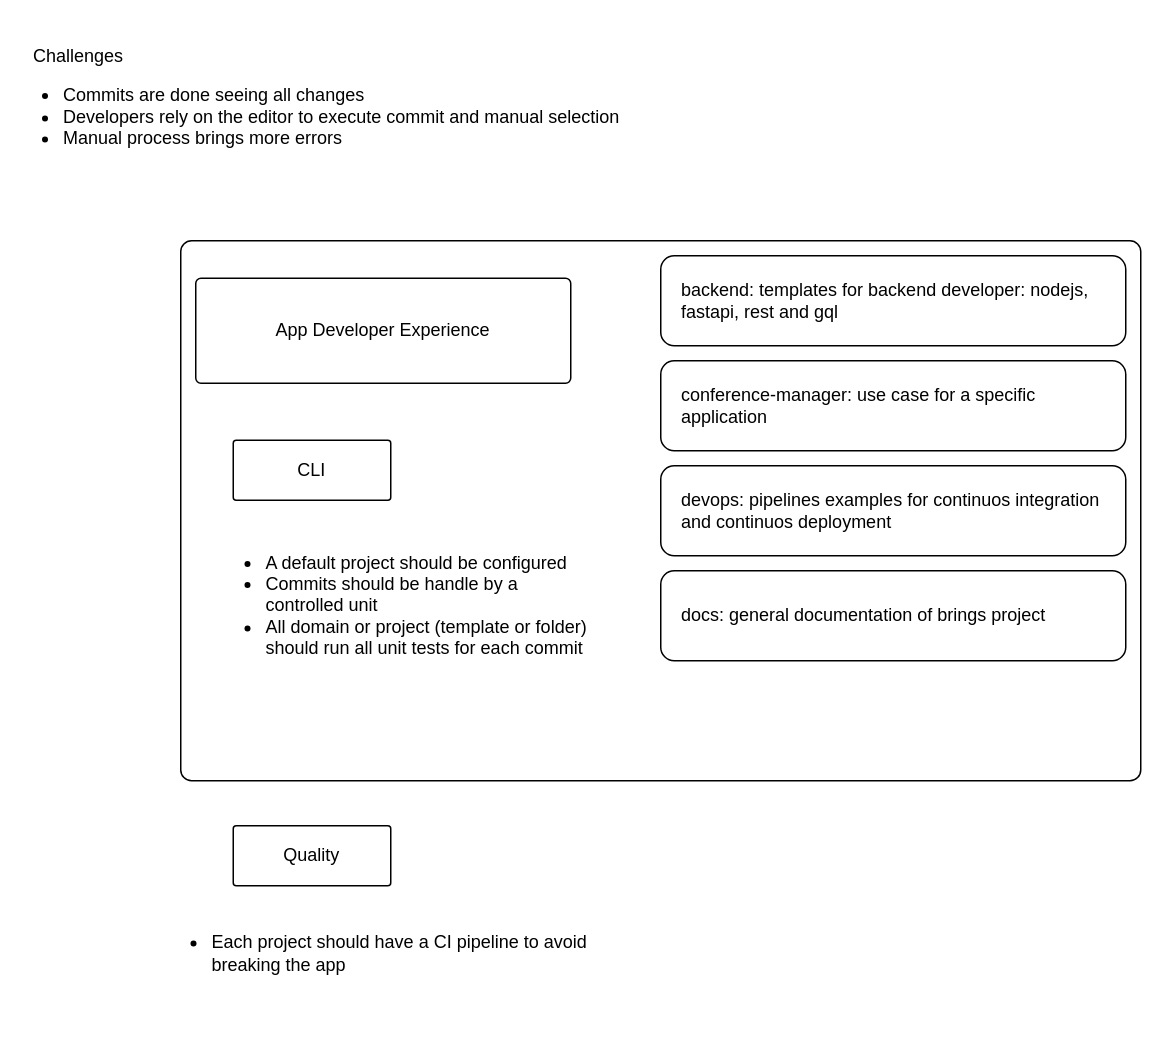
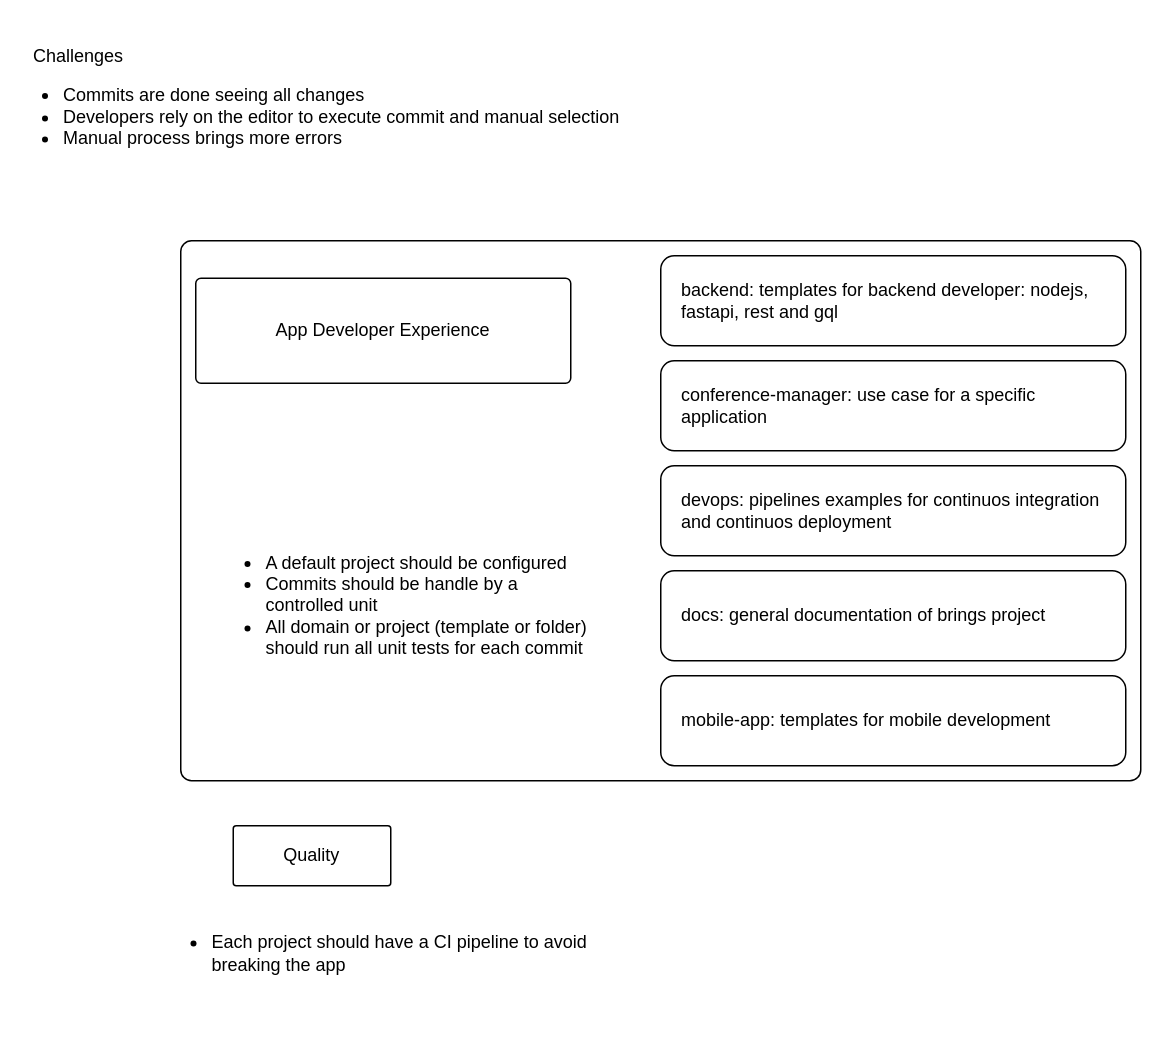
- <mxCell id="10" value="CLI" style="rounded=1;whiteSpace=wrap;html=1;arcSize=5;" parent="1" vertex="1"><mxGeometry x="155" y="293" width="105" height="40" as="geometry" /></mxCell>
+ <mxCell id="7" value="mobile-app: templates for mobile development" style="rounded=1;whiteSpace=wrap;html=1;align=left;spacingLeft=12;" parent="1" vertex="1"><mxGeometry x="440" y="450" width="310" height="60" as="geometry" /></mxCell>
